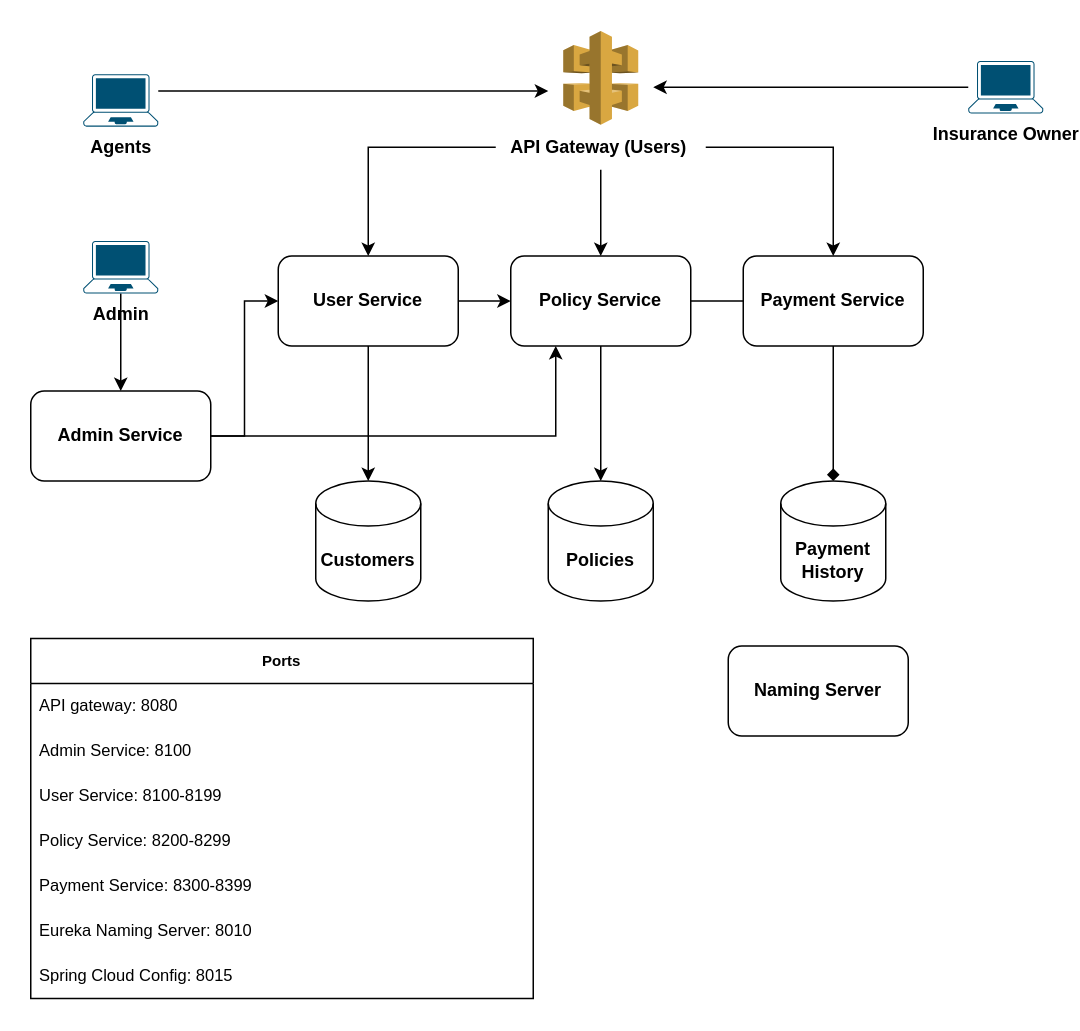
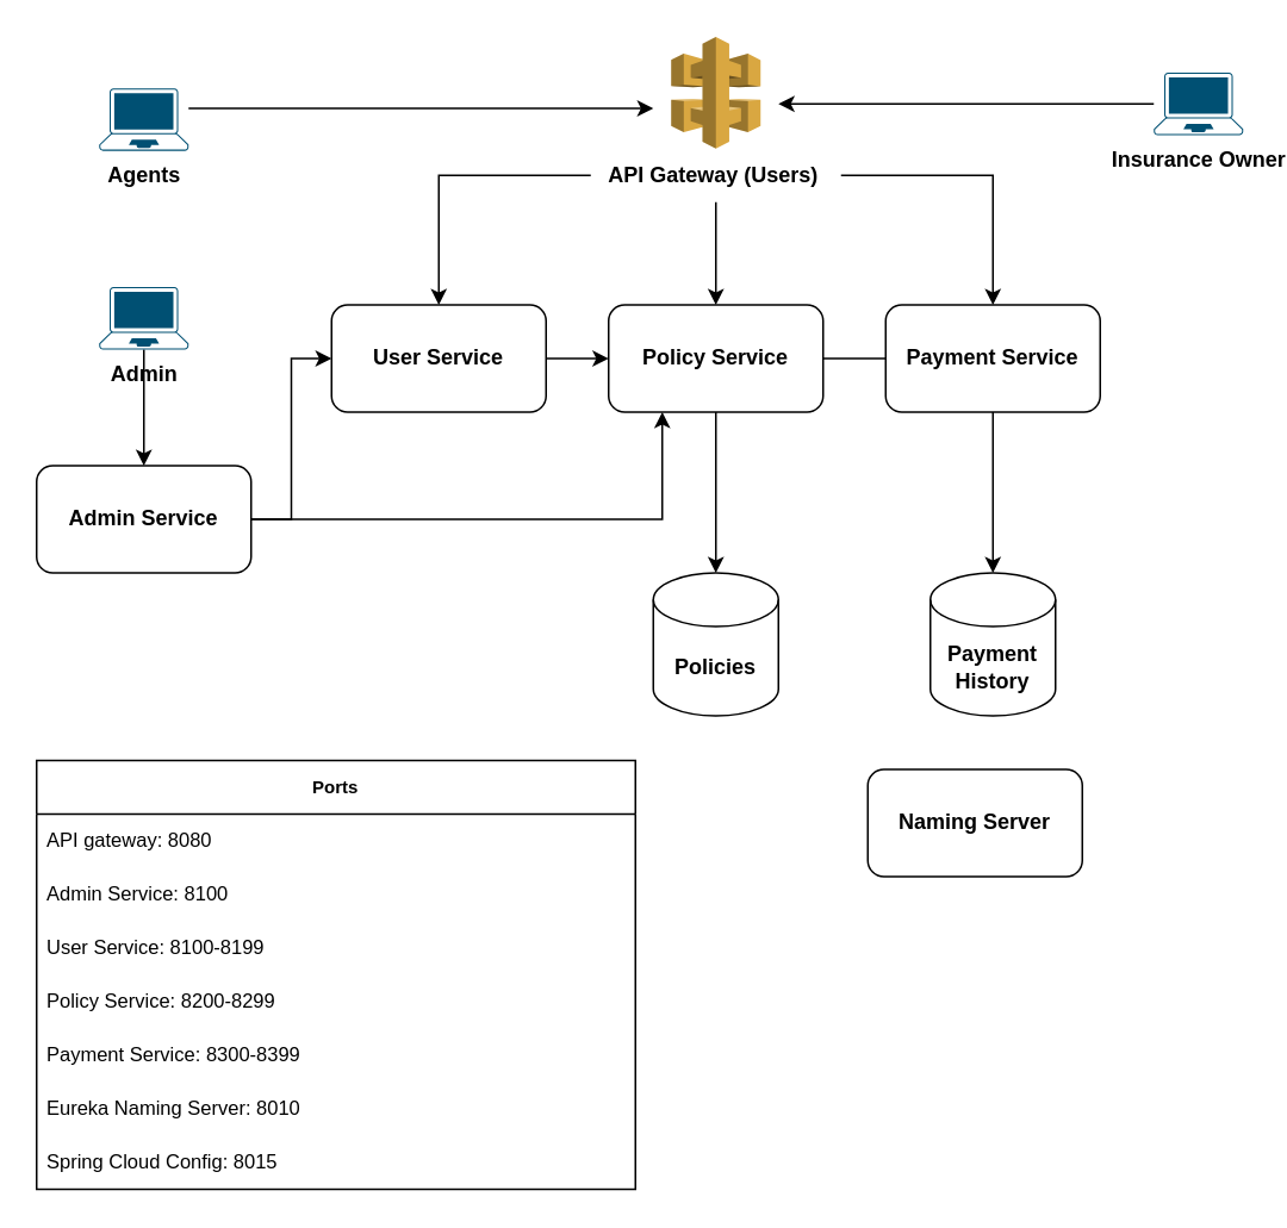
- <mxCell id="15" style="edgeStyle=orthogonalEdgeStyle;rounded=0;orthogonalLoop=1;jettySize=auto;html=1;exitX=0.5;exitY=1;exitDx=0;exitDy=0;entryX=0.5;entryY=0;entryDx=0;entryDy=0;entryPerimeter=0;" edge="1" parent="1" source="17" target="23"><mxGeometry relative="1" as="geometry" /></mxCell>
- <mxCell id="13" style="edgeStyle=orthogonalEdgeStyle;rounded=0;orthogonalLoop=1;jettySize=auto;html=1;endArrow=diamond;" edge="1" parent="1" source="14" target="25"><mxGeometry relative="1" as="geometry" /></mxCell>
+ <mxCell id="13" style="edgeStyle=orthogonalEdgeStyle;rounded=0;orthogonalLoop=1;jettySize=auto;html=1;" edge="1" parent="1" source="14" target="25"><mxGeometry relative="1" as="geometry" /></mxCell>
- <mxCell id="23" value="Customers" style="shape=cylinder3;whiteSpace=wrap;html=1;boundedLbl=1;backgroundOutline=1;size=15;fontStyle=1" vertex="1" parent="1"><mxGeometry x="210" y="320" width="70" height="80" as="geometry" /></mxCell>
